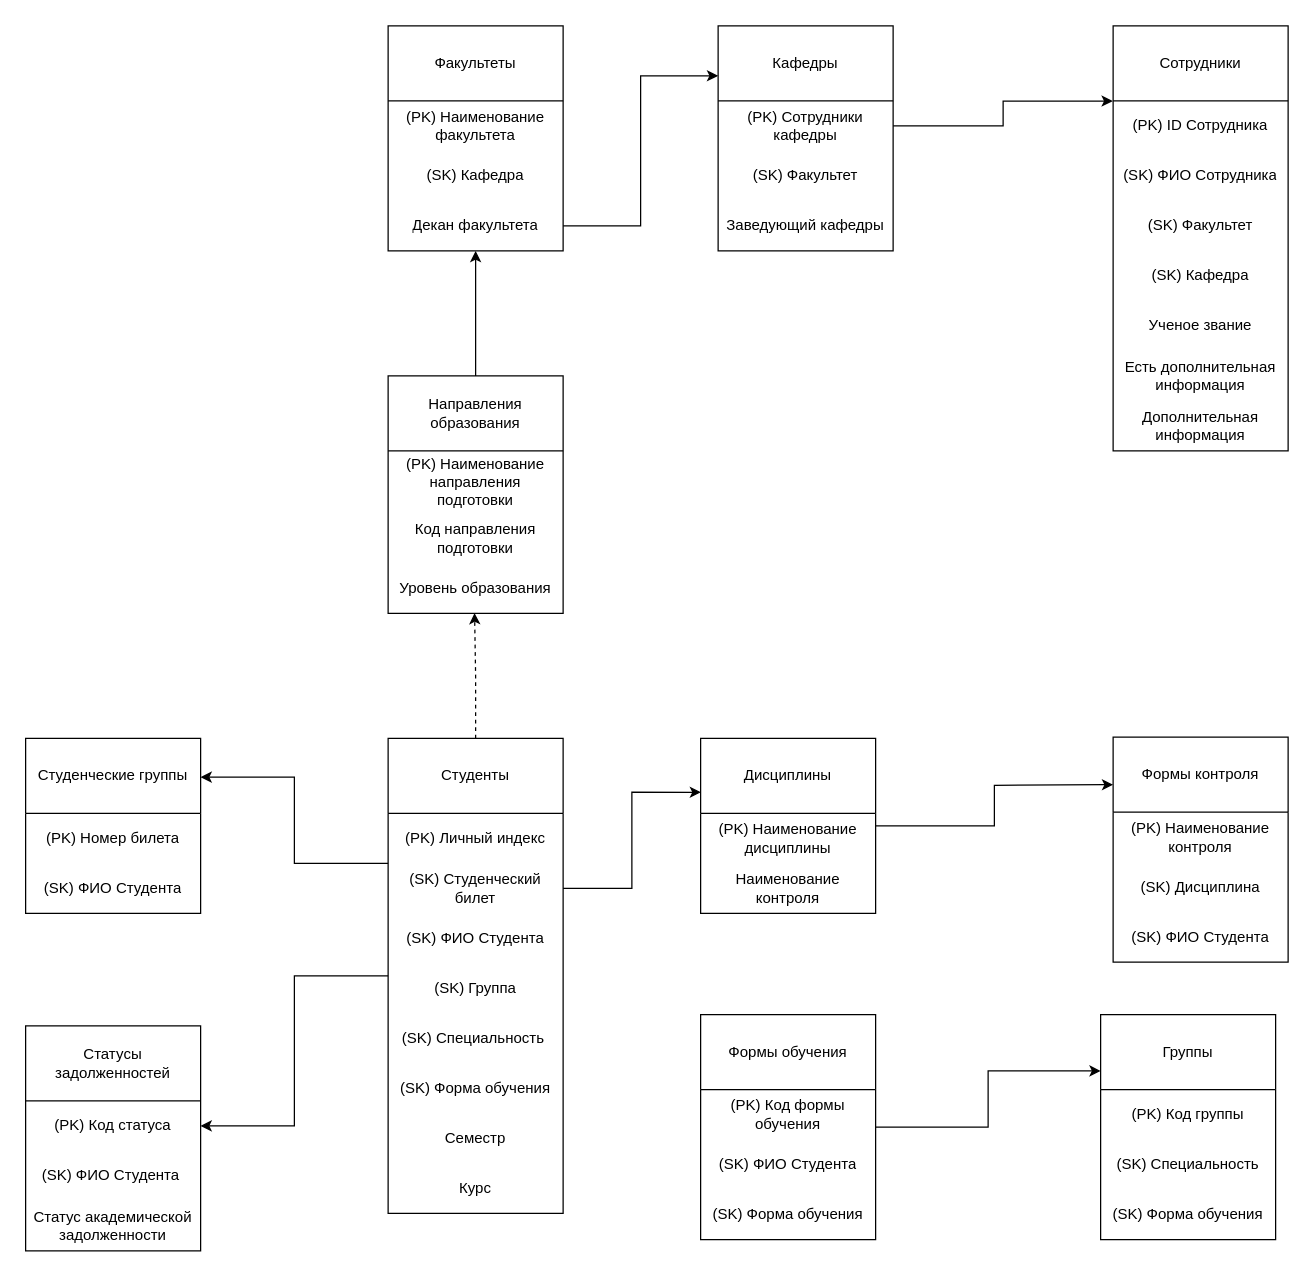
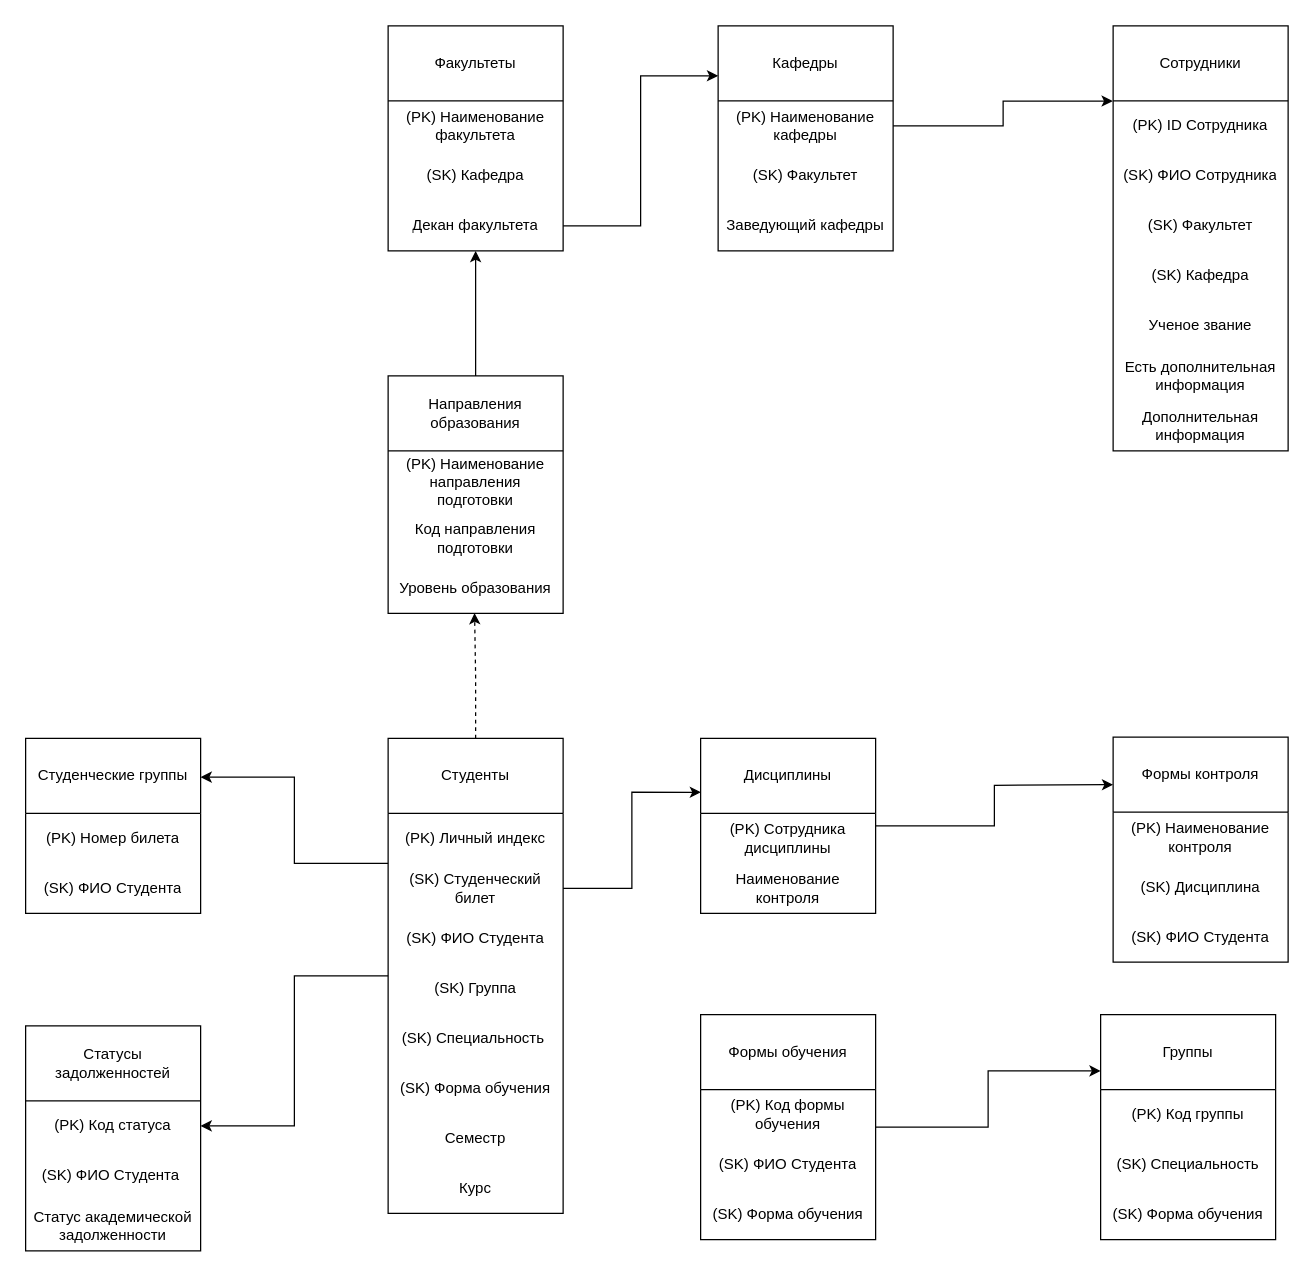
- <mxCell id="44" value="(PK) Сотрудники кафедры" style="text;strokeColor=none;fillColor=none;align=center;verticalAlign=middle;spacingLeft=4;spacingRight=4;overflow=hidden;points=[[0,0.5],[1,0.5]];portConstraint=eastwest;rotatable=0;whiteSpace=wrap;html=1;" parent="43" vertex="1"><mxGeometry y="60" width="140" height="40" as="geometry" /></mxCell>
+ <mxCell id="44" value="(PK) Наименование кафедры" style="text;strokeColor=none;fillColor=none;align=center;verticalAlign=middle;spacingLeft=4;spacingRight=4;overflow=hidden;points=[[0,0.5],[1,0.5]];portConstraint=eastwest;rotatable=0;whiteSpace=wrap;html=1;" parent="43" vertex="1"><mxGeometry y="60" width="140" height="40" as="geometry" /></mxCell>
- <mxCell id="25" value="(PK) Наименование дисциплины" style="text;strokeColor=none;fillColor=none;align=center;verticalAlign=middle;spacingLeft=4;spacingRight=4;overflow=hidden;points=[[0,0.5],[1,0.5]];portConstraint=eastwest;rotatable=0;whiteSpace=wrap;html=1;" parent="24" vertex="1"><mxGeometry y="60" width="140" height="40" as="geometry" /></mxCell>
+ <mxCell id="25" value="(PK) Сотрудника дисциплины" style="text;strokeColor=none;fillColor=none;align=center;verticalAlign=middle;spacingLeft=4;spacingRight=4;overflow=hidden;points=[[0,0.5],[1,0.5]];portConstraint=eastwest;rotatable=0;whiteSpace=wrap;html=1;" parent="24" vertex="1"><mxGeometry y="60" width="140" height="40" as="geometry" /></mxCell>
